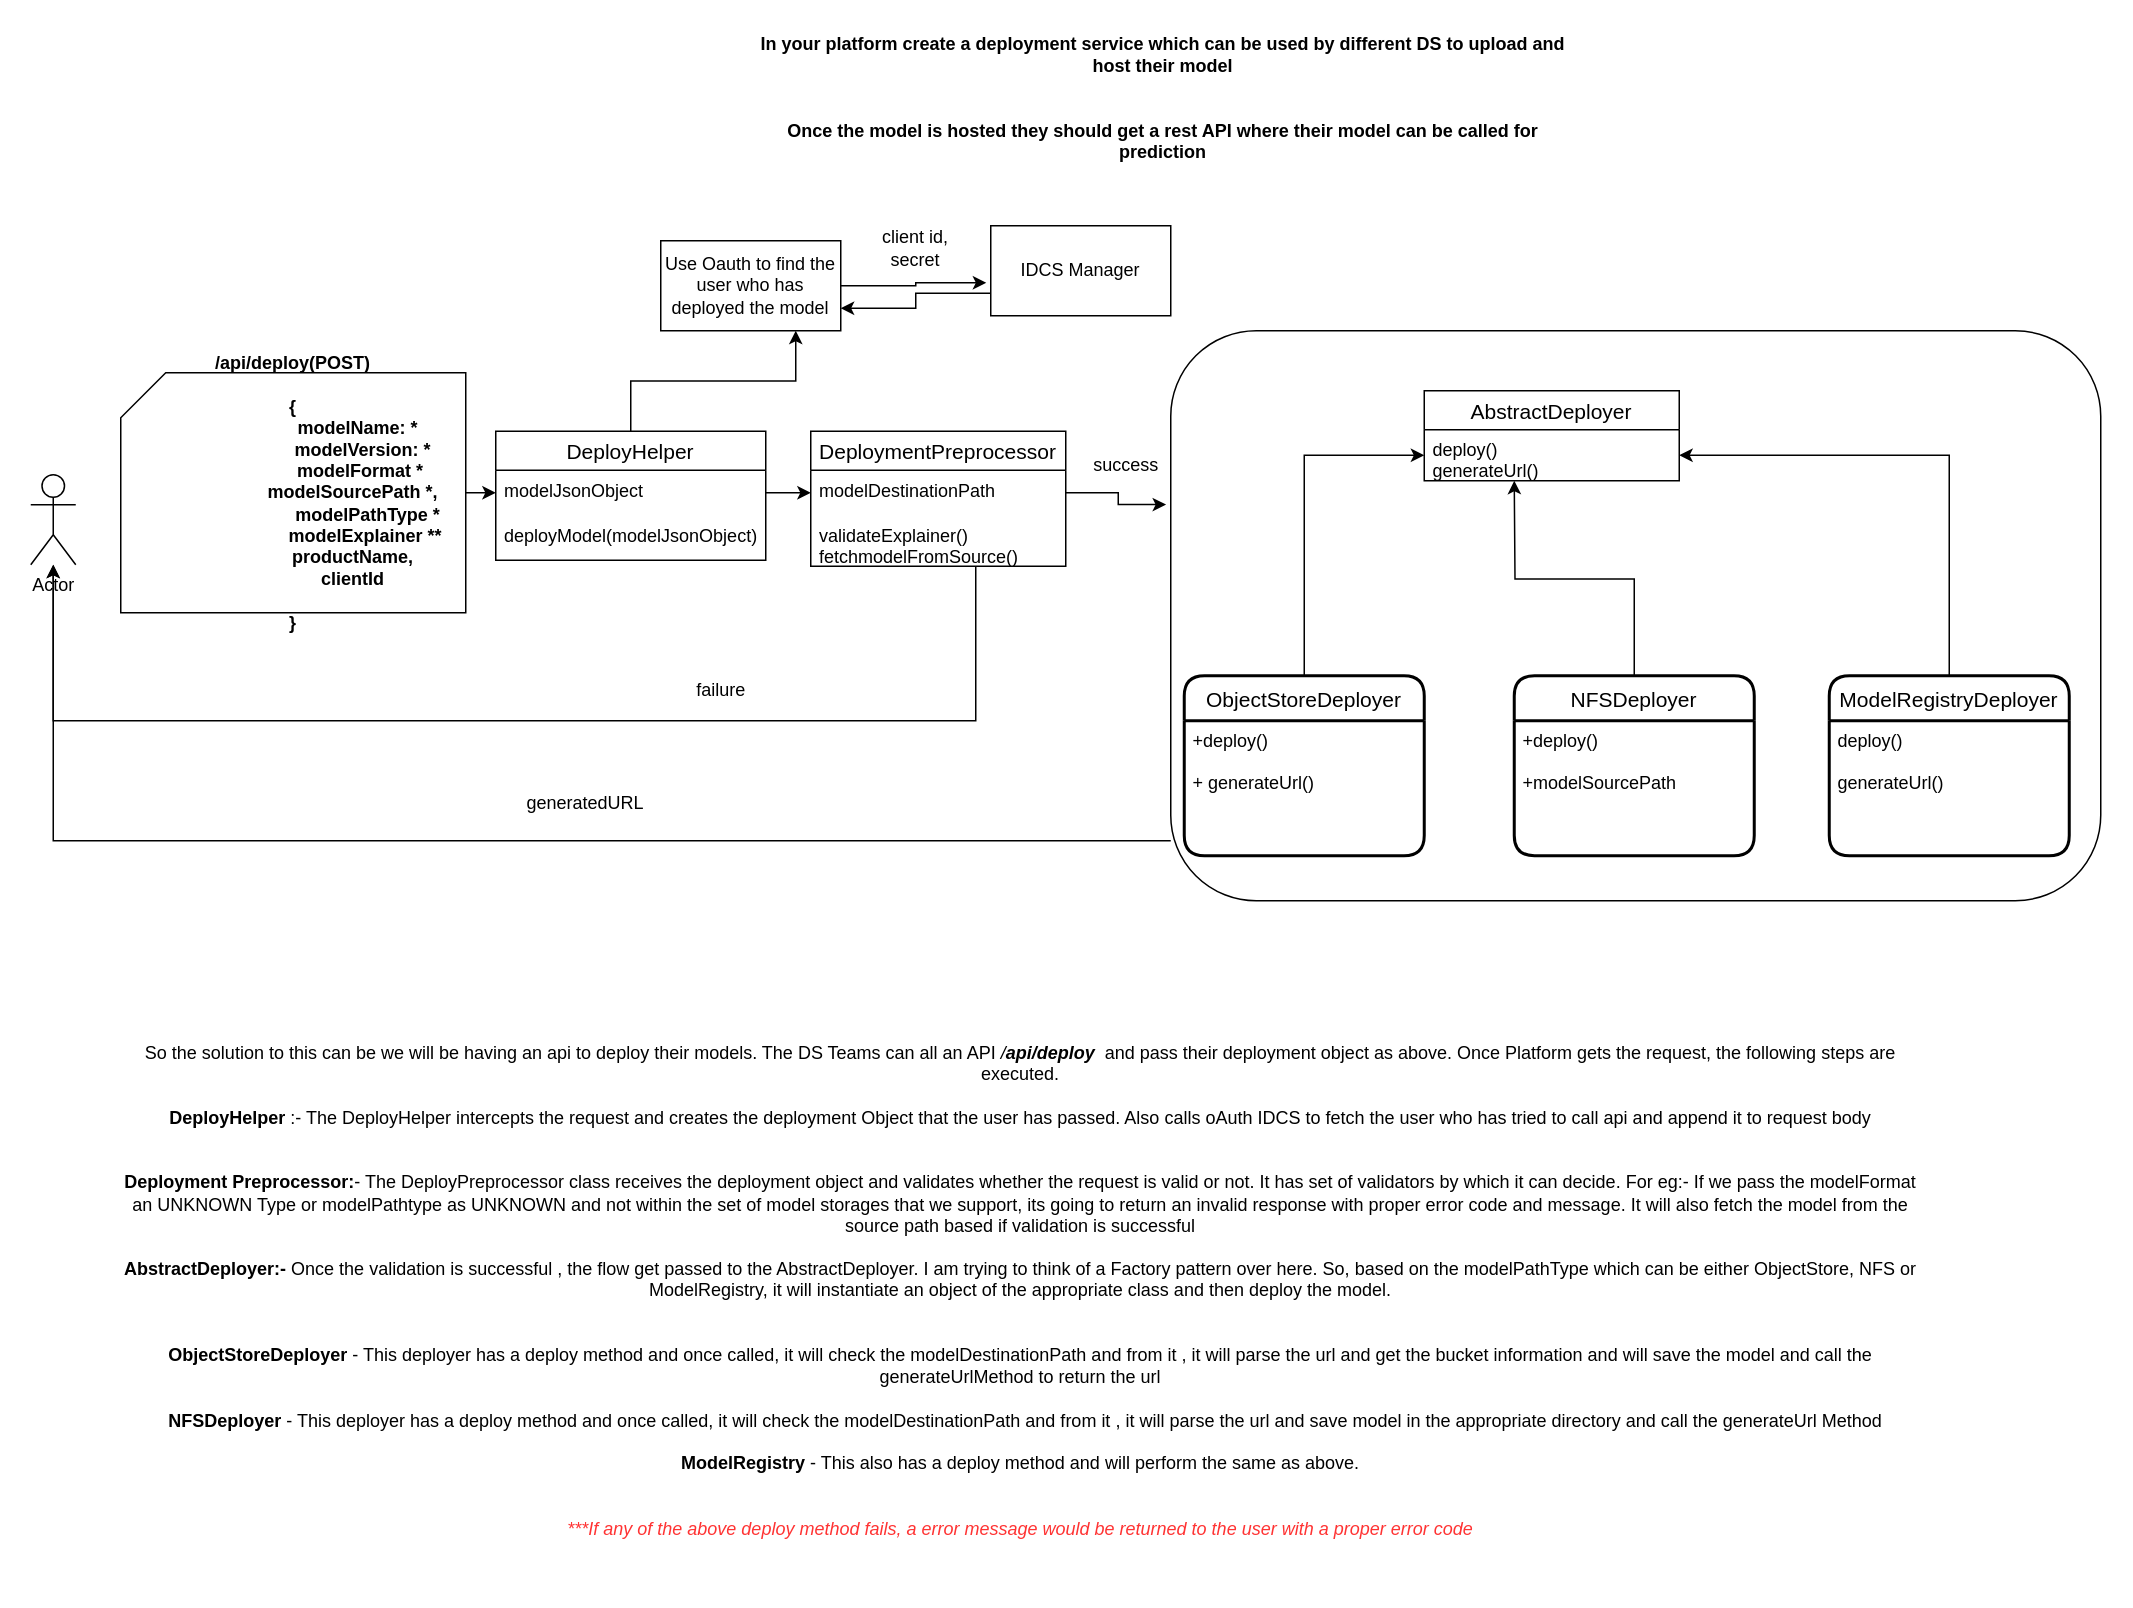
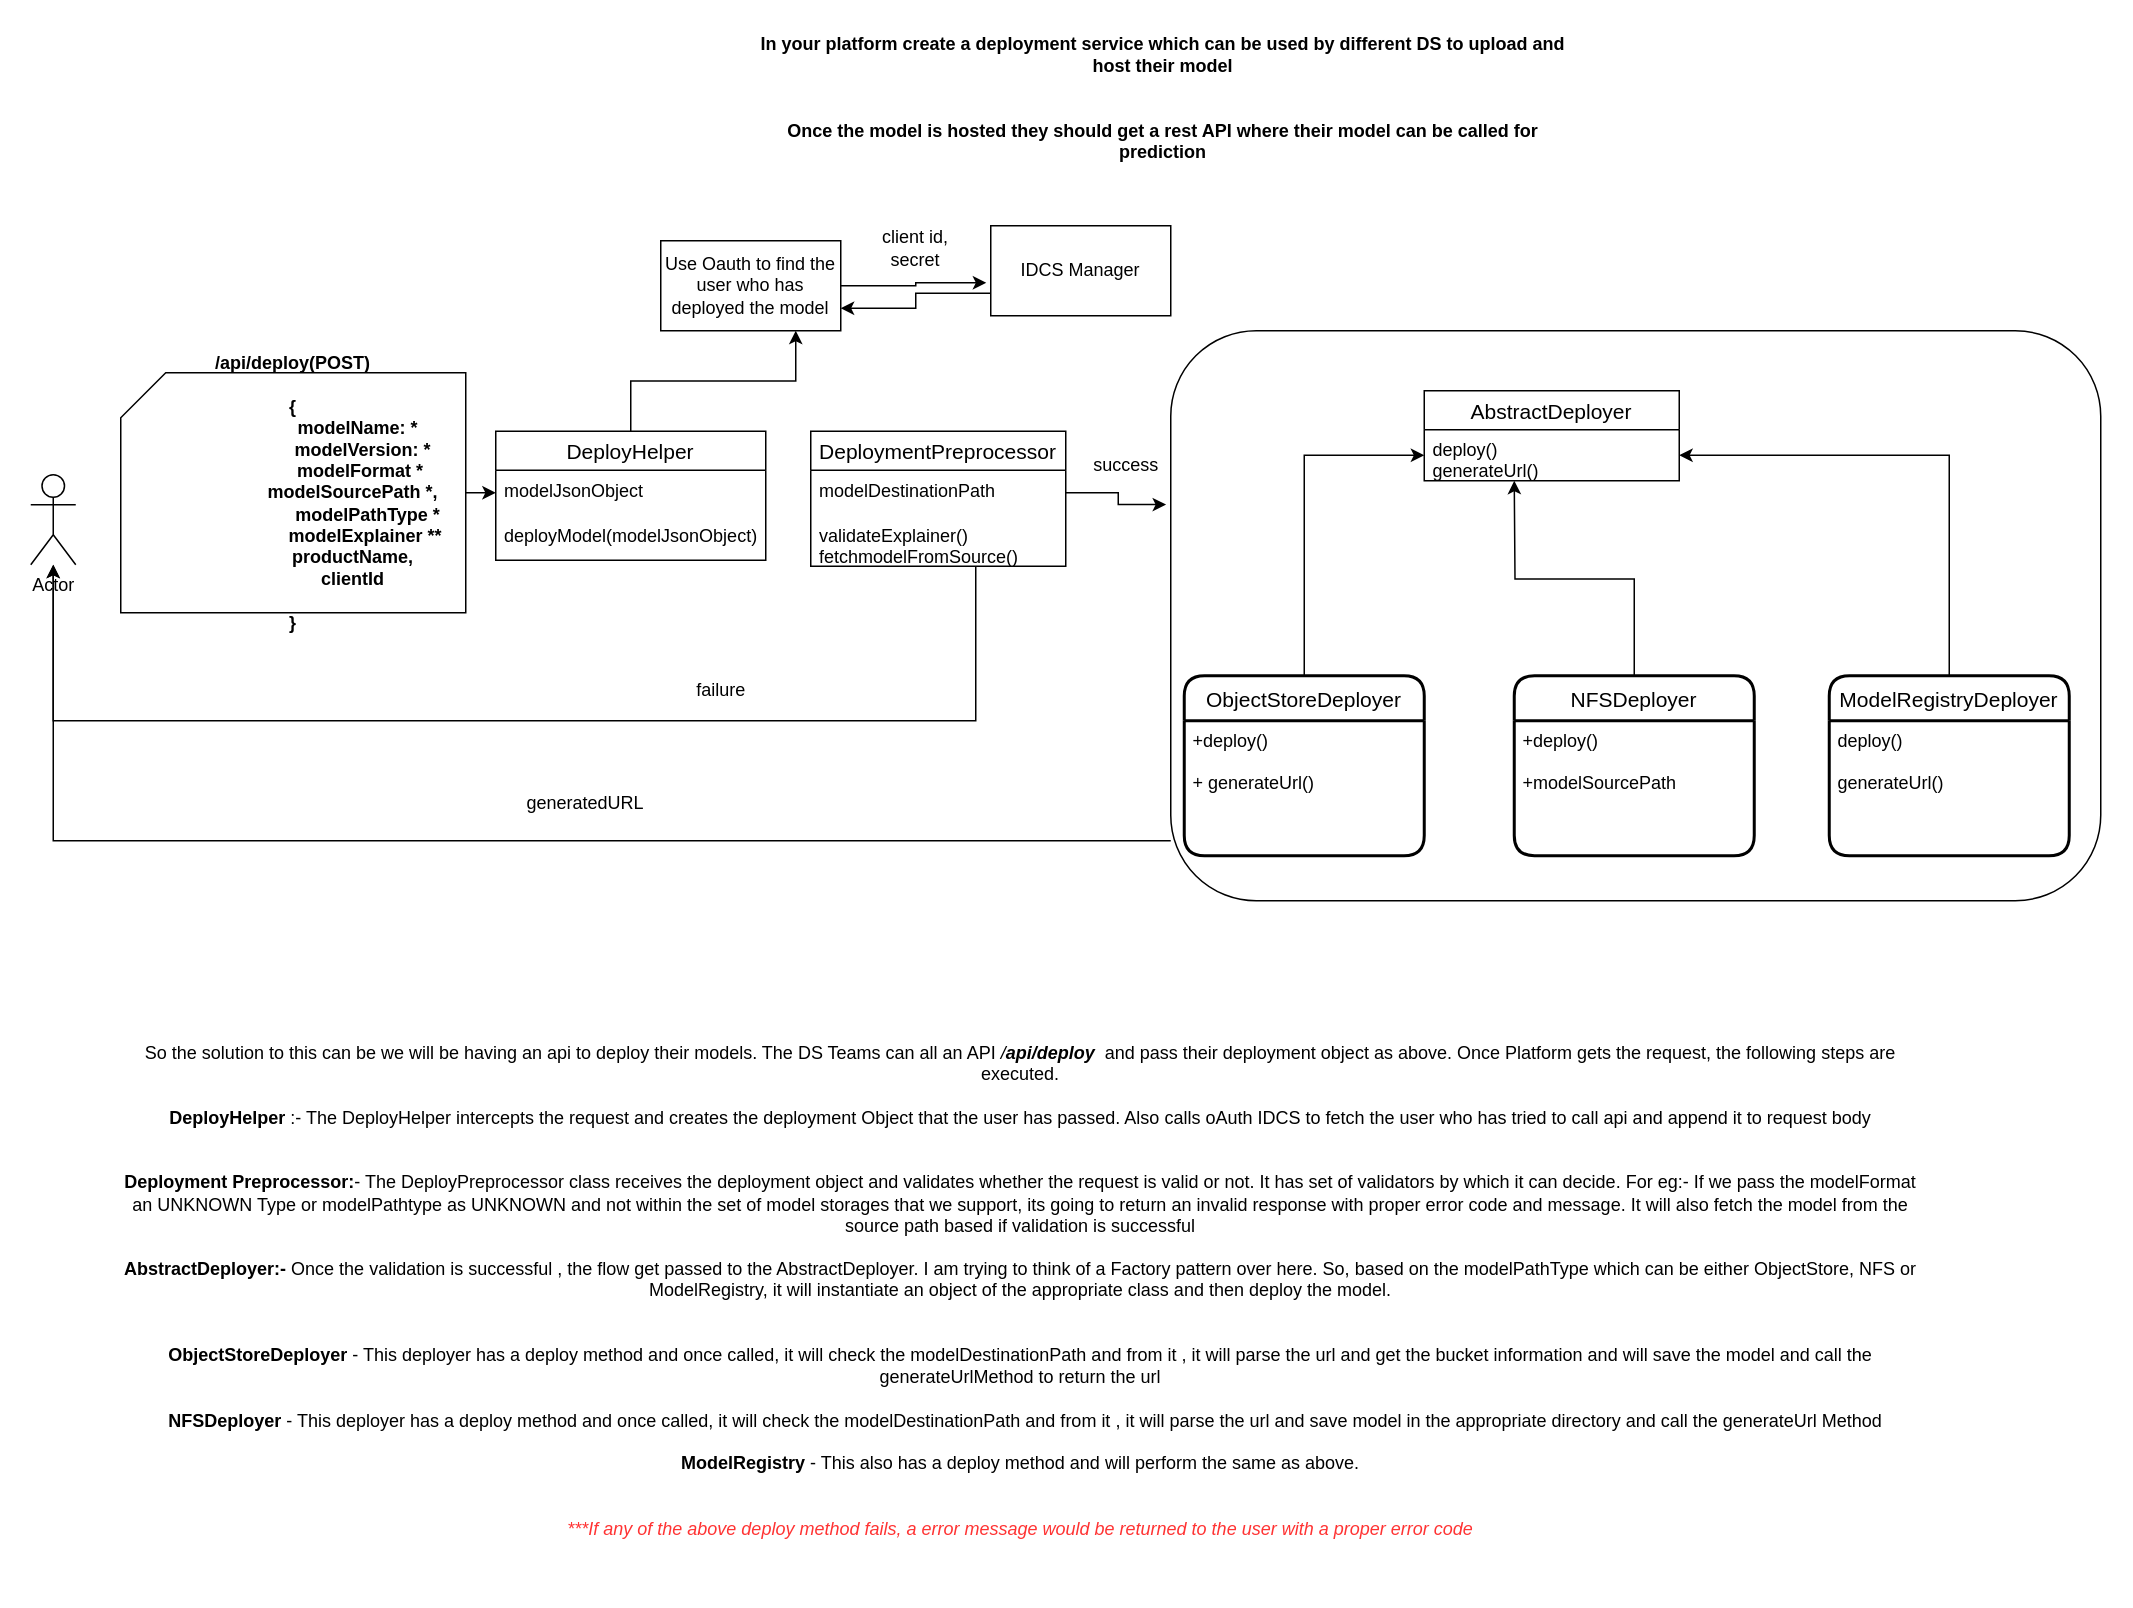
- <mxCell id="28" style="edgeStyle=orthogonalEdgeStyle;rounded=0;orthogonalLoop=1;jettySize=auto;html=1;exitX=1;exitY=0.5;exitDx=0;exitDy=0;entryX=0;entryY=0.5;entryDx=0;entryDy=0;" edge="1" parent="1" source="11" target="26"><mxGeometry relative="1" as="geometry" /></mxCell>
